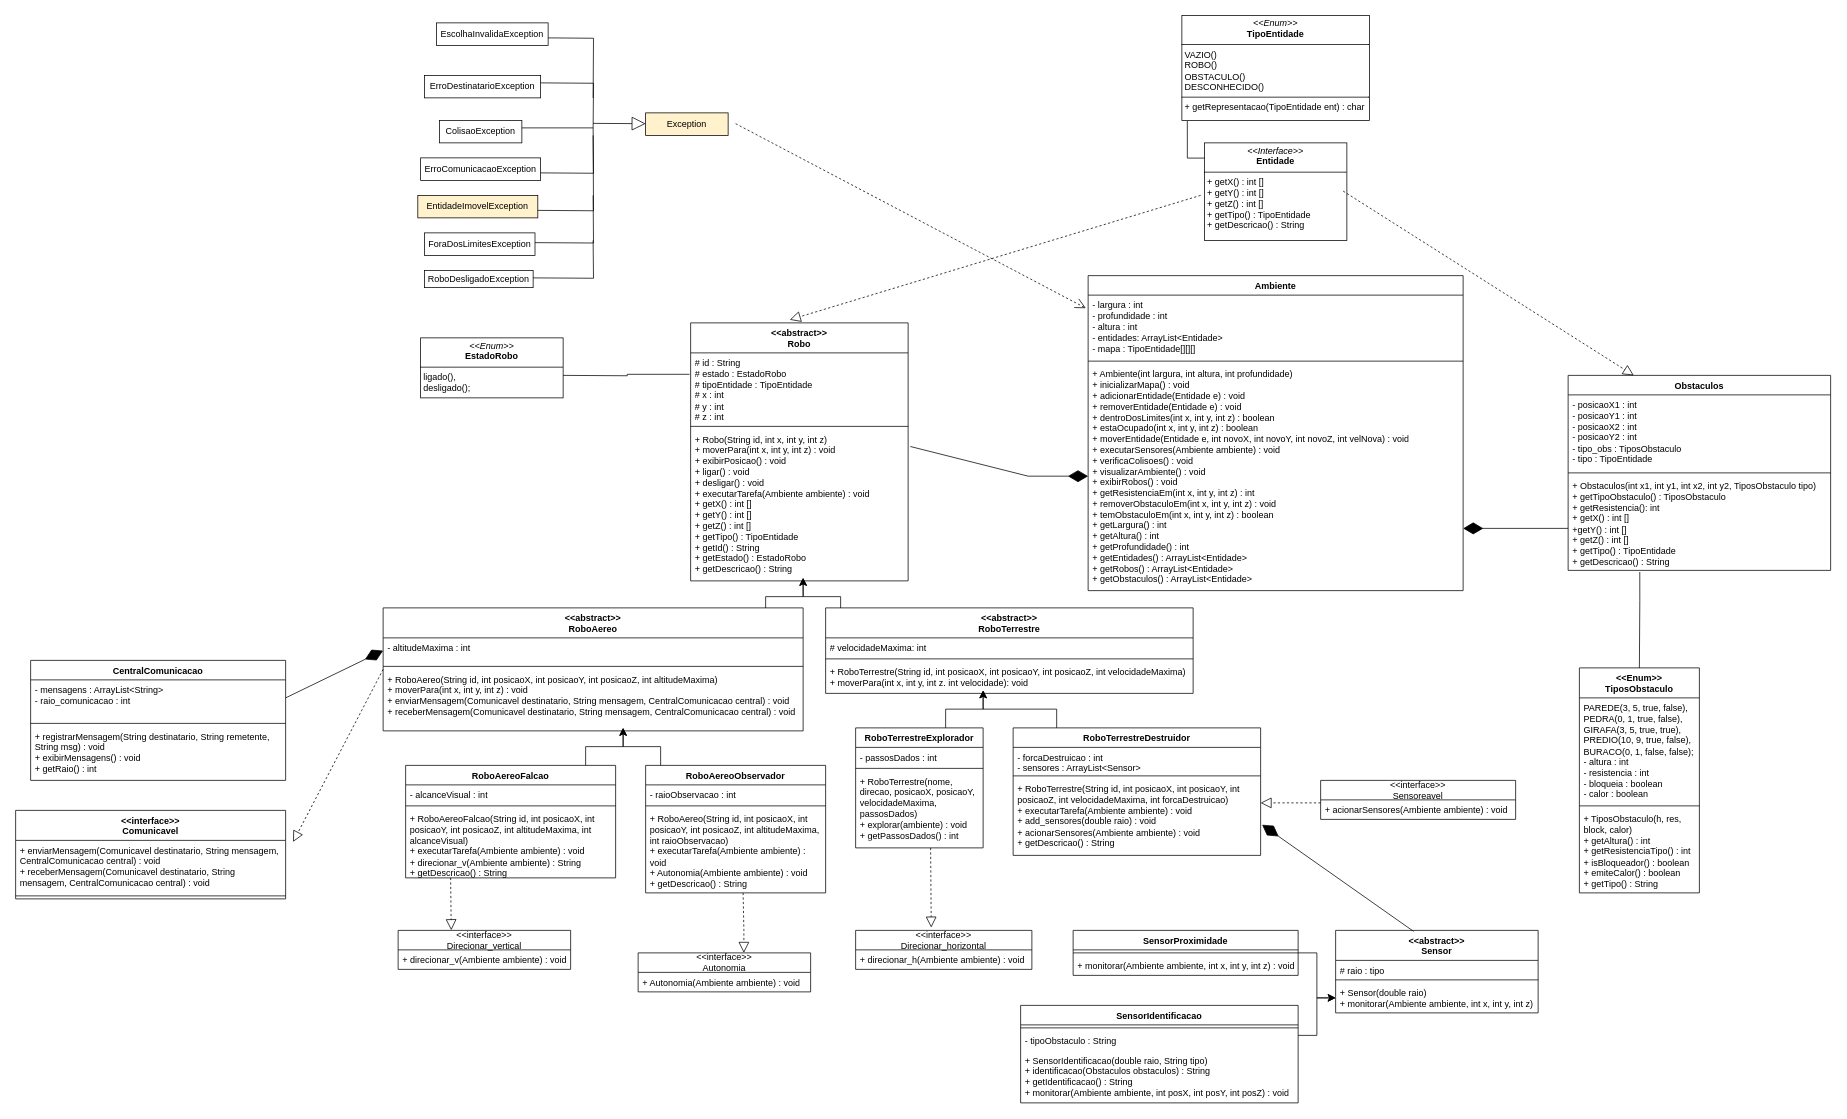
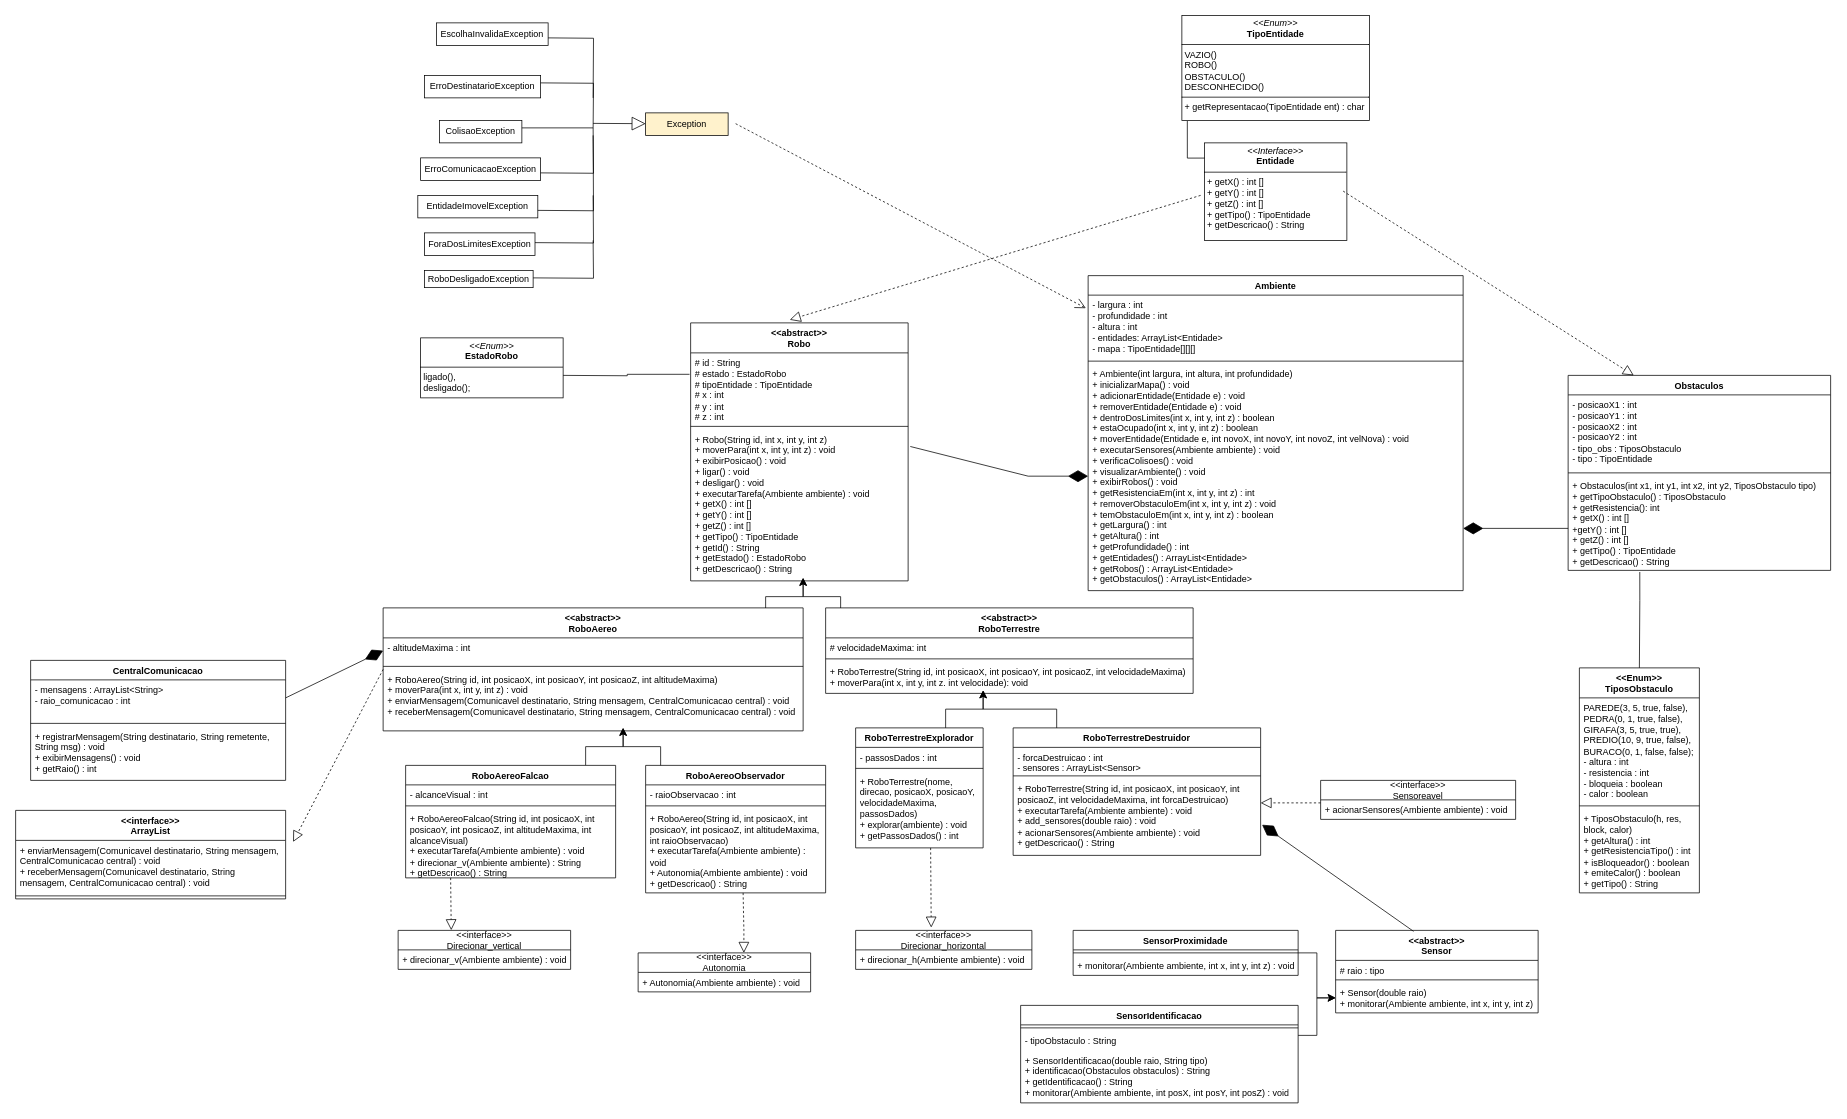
- <mxCell id="96" value="EntidadeImovelException" style="html=1;whiteSpace=wrap;fillColor=#fff2cc;" vertex="1" parent="1"><mxGeometry x="556.25" y="260" width="160" height="30" as="geometry" /></mxCell>
+ <mxCell id="96" value="EntidadeImovelException" style="html=1;whiteSpace=wrap;" vertex="1" parent="1"><mxGeometry x="556.25" y="260" width="160" height="30" as="geometry" /></mxCell>
- <mxCell id="70" value="&amp;lt;&amp;lt;interface&amp;gt;&amp;gt;&lt;div&gt;Comunicavel&lt;/div&gt;" style="swimlane;fontStyle=1;align=center;verticalAlign=top;childLayout=stackLayout;horizontal=1;startSize=40;horizontalStack=0;resizeParent=1;resizeParentMax=0;resizeLast=0;collapsible=1;marginBottom=0;whiteSpace=wrap;html=1;" vertex="1" parent="1"><mxGeometry x="20" y="1080" width="360" height="118" as="geometry" /></mxCell>
+ <mxCell id="70" value="&amp;lt;&amp;lt;interface&amp;gt;&amp;gt;&lt;div&gt;ArrayList&lt;/div&gt;" style="swimlane;fontStyle=1;align=center;verticalAlign=top;childLayout=stackLayout;horizontal=1;startSize=40;horizontalStack=0;resizeParent=1;resizeParentMax=0;resizeLast=0;collapsible=1;marginBottom=0;whiteSpace=wrap;html=1;" vertex="1" parent="1"><mxGeometry x="20" y="1080" width="360" height="118" as="geometry" /></mxCell>
